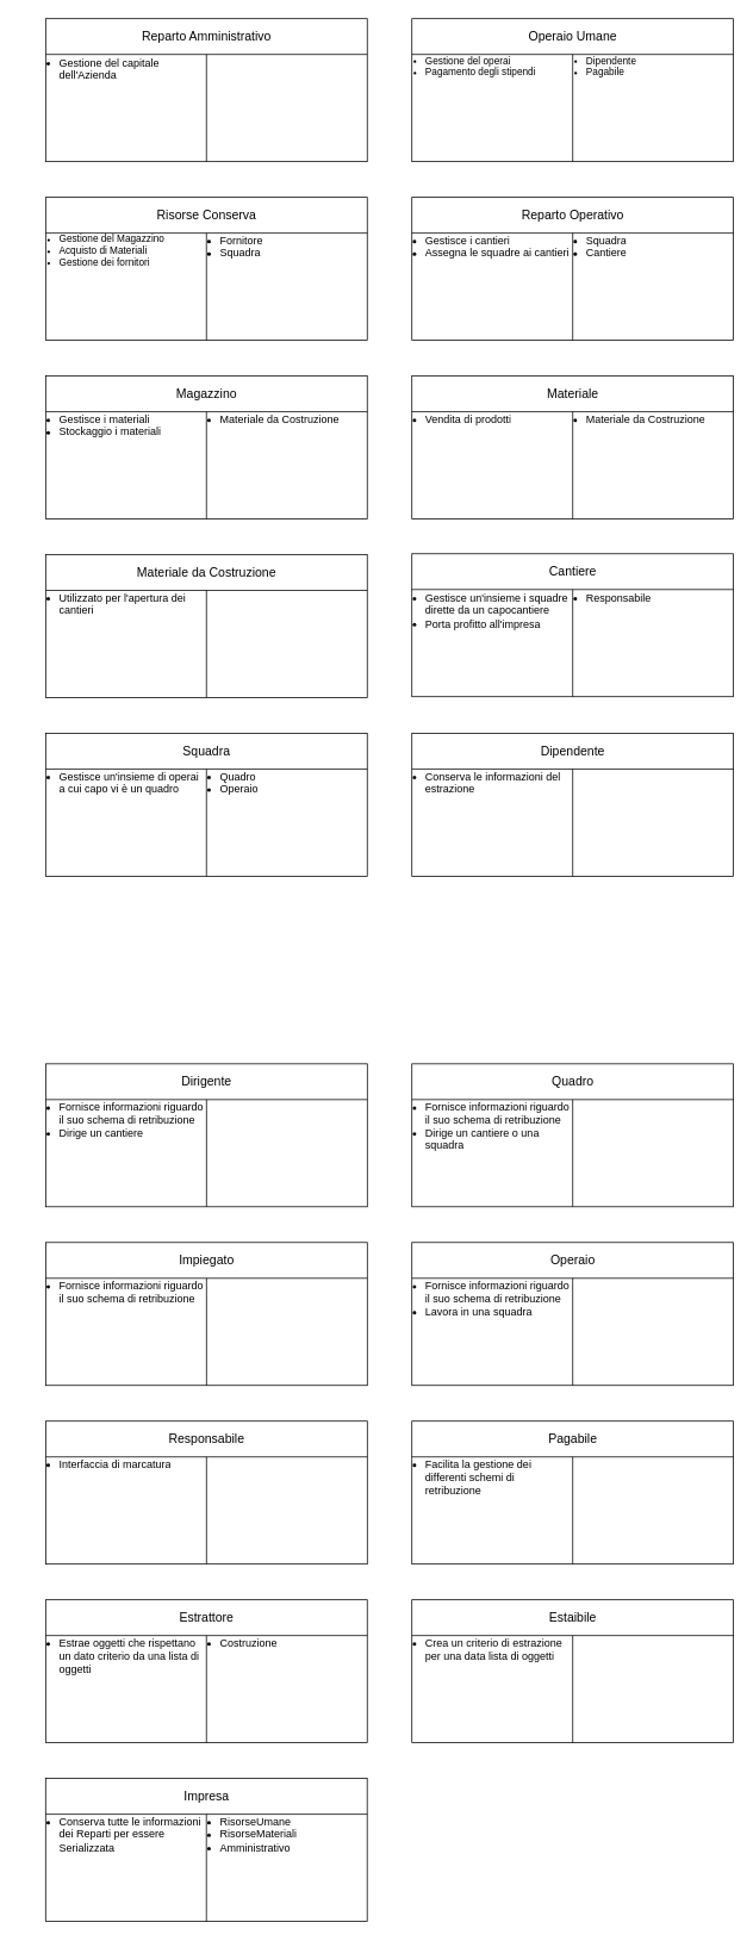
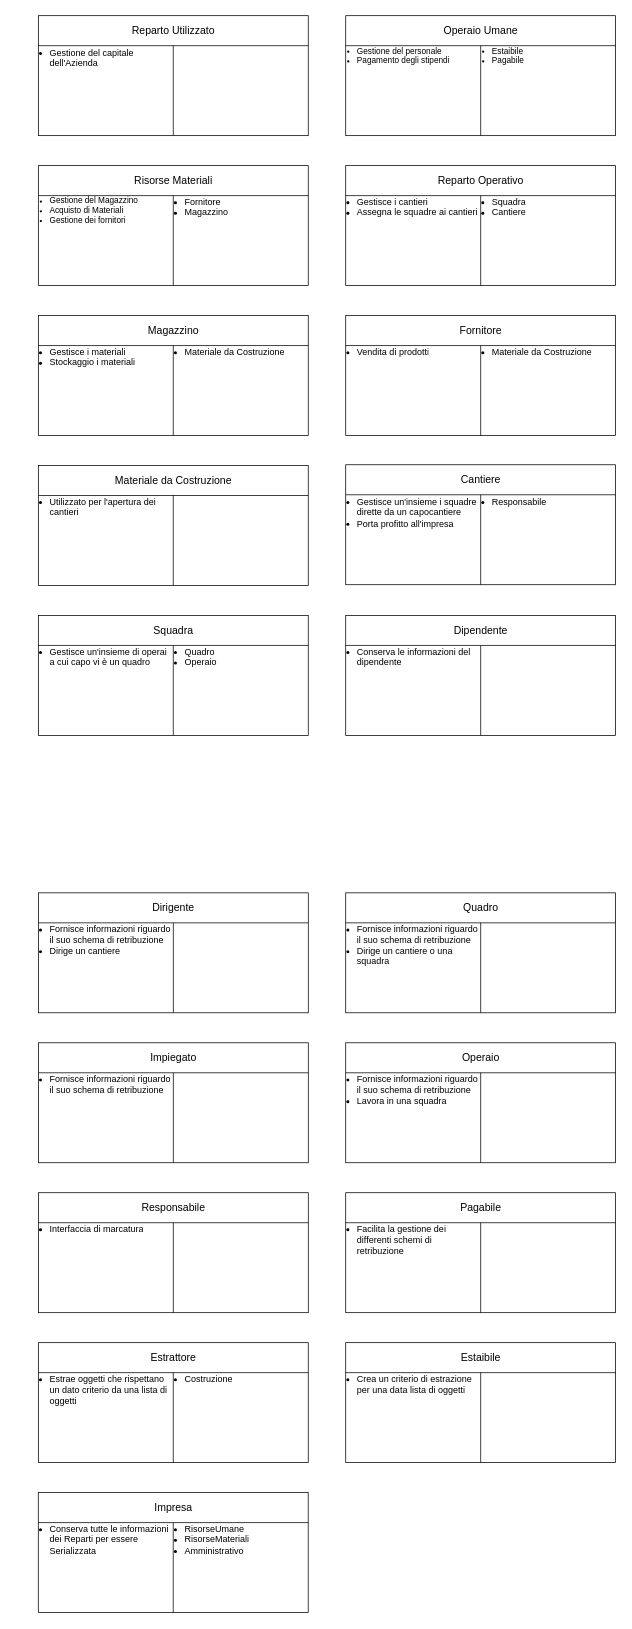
- <mxCell id="4" value="&lt;font style=&quot;font-size: 14px&quot;&gt;Reparto Amministrativo&lt;/font&gt;" style="text;html=1;strokeColor=none;fillColor=none;align=center;verticalAlign=middle;whiteSpace=wrap;rounded=0;" parent="1" vertex="1"><mxGeometry x="110.65" y="20" width="240" height="40" as="geometry" /></mxCell>
+ <mxCell id="4" value="&lt;font style=&quot;font-size: 14px&quot;&gt;Reparto Utilizzato&lt;/font&gt;" style="text;html=1;strokeColor=none;fillColor=none;align=center;verticalAlign=middle;whiteSpace=wrap;rounded=0;" parent="1" vertex="1"><mxGeometry x="110.65" y="20" width="240" height="40" as="geometry" /></mxCell>
- <mxCell id="11" value="&lt;ul style=&quot;font-size: 11px&quot;&gt;&lt;li&gt;&lt;font style=&quot;font-size: 11px&quot;&gt;Gestione del operai&lt;/font&gt;&lt;/li&gt;&lt;li&gt;&lt;font style=&quot;font-size: 11px&quot;&gt;Pagamento degli stipendi&lt;br&gt;&lt;/font&gt;&lt;/li&gt;&lt;/ul&gt;" style="text;html=1;strokeColor=none;fillColor=none;spacing=5;spacingTop=-20;whiteSpace=wrap;overflow=hidden;rounded=0;" parent="1" vertex="1"><mxGeometry x="430.65" y="60" width="210" height="120" as="geometry" /></mxCell>
+ <mxCell id="11" value="&lt;ul style=&quot;font-size: 11px&quot;&gt;&lt;li&gt;&lt;font style=&quot;font-size: 11px&quot;&gt;Gestione del personale&lt;/font&gt;&lt;/li&gt;&lt;li&gt;&lt;font style=&quot;font-size: 11px&quot;&gt;Pagamento degli stipendi&lt;br&gt;&lt;/font&gt;&lt;/li&gt;&lt;/ul&gt;" style="text;html=1;strokeColor=none;fillColor=none;spacing=5;spacingTop=-20;whiteSpace=wrap;overflow=hidden;rounded=0;" parent="1" vertex="1"><mxGeometry x="430.65" y="60" width="210" height="120" as="geometry" /></mxCell>
- <mxCell id="12" value="&lt;ul style=&quot;font-size: 11px&quot;&gt;&lt;li&gt;&lt;font style=&quot;font-size: 11px&quot;&gt;Dipendente&lt;/font&gt;&lt;/li&gt;&lt;li&gt;&lt;font style=&quot;font-size: 11px&quot;&gt;Pagabile&lt;br&gt;&lt;/font&gt;&lt;/li&gt;&lt;/ul&gt;" style="text;html=1;strokeColor=none;fillColor=none;spacing=5;spacingTop=-20;whiteSpace=wrap;overflow=hidden;rounded=0;" parent="1" vertex="1"><mxGeometry x="610.65" y="60" width="210" height="120" as="geometry" /></mxCell>
+ <mxCell id="12" value="&lt;ul style=&quot;font-size: 11px&quot;&gt;&lt;li&gt;&lt;font style=&quot;font-size: 11px&quot;&gt;Estaibile&lt;/font&gt;&lt;/li&gt;&lt;li&gt;&lt;font style=&quot;font-size: 11px&quot;&gt;Pagabile&lt;br&gt;&lt;/font&gt;&lt;/li&gt;&lt;/ul&gt;" style="text;html=1;strokeColor=none;fillColor=none;spacing=5;spacingTop=-20;whiteSpace=wrap;overflow=hidden;rounded=0;" parent="1" vertex="1"><mxGeometry x="610.65" y="60" width="210" height="120" as="geometry" /></mxCell>
- <mxCell id="15" value="&lt;font style=&quot;font-size: 14px&quot;&gt;Risorse Conserva&lt;/font&gt;" style="text;html=1;strokeColor=none;fillColor=none;align=center;verticalAlign=middle;whiteSpace=wrap;rounded=0;" parent="1" vertex="1"><mxGeometry x="110.65" y="220" width="240" height="40" as="geometry" /></mxCell>
+ <mxCell id="15" value="&lt;font style=&quot;font-size: 14px&quot;&gt;Risorse Materiali&lt;/font&gt;" style="text;html=1;strokeColor=none;fillColor=none;align=center;verticalAlign=middle;whiteSpace=wrap;rounded=0;" parent="1" vertex="1"><mxGeometry x="110.65" y="220" width="240" height="40" as="geometry" /></mxCell>
- <mxCell id="18" value="&lt;ul&gt;&lt;li&gt;&lt;font style=&quot;font-size: 12px&quot;&gt;Fornitore&lt;/font&gt;&lt;/li&gt;&lt;li&gt;&lt;font style=&quot;font-size: 12px&quot;&gt;Squadra&lt;br&gt;&lt;/font&gt;&lt;/li&gt;&lt;/ul&gt;" style="text;html=1;strokeColor=none;fillColor=none;spacing=5;spacingTop=-20;whiteSpace=wrap;overflow=hidden;rounded=0;" parent="1" vertex="1"><mxGeometry x="200.65" y="260" width="210" height="120" as="geometry" /></mxCell>
+ <mxCell id="18" value="&lt;ul&gt;&lt;li&gt;&lt;font style=&quot;font-size: 12px&quot;&gt;Fornitore&lt;/font&gt;&lt;/li&gt;&lt;li&gt;&lt;font style=&quot;font-size: 12px&quot;&gt;Magazzino&lt;br&gt;&lt;/font&gt;&lt;/li&gt;&lt;/ul&gt;" style="text;html=1;strokeColor=none;fillColor=none;spacing=5;spacingTop=-20;whiteSpace=wrap;overflow=hidden;rounded=0;" parent="1" vertex="1"><mxGeometry x="200.65" y="260" width="210" height="120" as="geometry" /></mxCell>
- <mxCell id="21" value="&lt;font style=&quot;font-size: 14px&quot;&gt;Materiale&lt;/font&gt;" style="text;html=1;strokeColor=none;fillColor=none;align=center;verticalAlign=middle;whiteSpace=wrap;rounded=0;" parent="1" vertex="1"><mxGeometry x="520.65" y="420" width="240" height="40" as="geometry" /></mxCell>
+ <mxCell id="21" value="&lt;font style=&quot;font-size: 14px&quot;&gt;Fornitore&lt;/font&gt;" style="text;html=1;strokeColor=none;fillColor=none;align=center;verticalAlign=middle;whiteSpace=wrap;rounded=0;" parent="1" vertex="1"><mxGeometry x="520.65" y="420" width="240" height="40" as="geometry" /></mxCell>
- <mxCell id="46" value="&lt;ul&gt;&lt;li&gt;&lt;font style=&quot;font-size: 12px&quot;&gt;Conserva le informazioni del estrazione&lt;br&gt;&lt;/font&gt;&lt;/li&gt;&lt;/ul&gt;" style="text;html=1;strokeColor=none;fillColor=none;spacing=5;spacingTop=-20;whiteSpace=wrap;overflow=hidden;rounded=0;" parent="1" vertex="1"><mxGeometry x="430.65" y="860" width="210" height="120" as="geometry" /></mxCell>
+ <mxCell id="46" value="&lt;ul&gt;&lt;li&gt;&lt;font style=&quot;font-size: 12px&quot;&gt;Conserva le informazioni del dipendente&lt;br&gt;&lt;/font&gt;&lt;/li&gt;&lt;/ul&gt;" style="text;html=1;strokeColor=none;fillColor=none;spacing=5;spacingTop=-20;whiteSpace=wrap;overflow=hidden;rounded=0;" parent="1" vertex="1"><mxGeometry x="430.65" y="860" width="210" height="120" as="geometry" /></mxCell>
